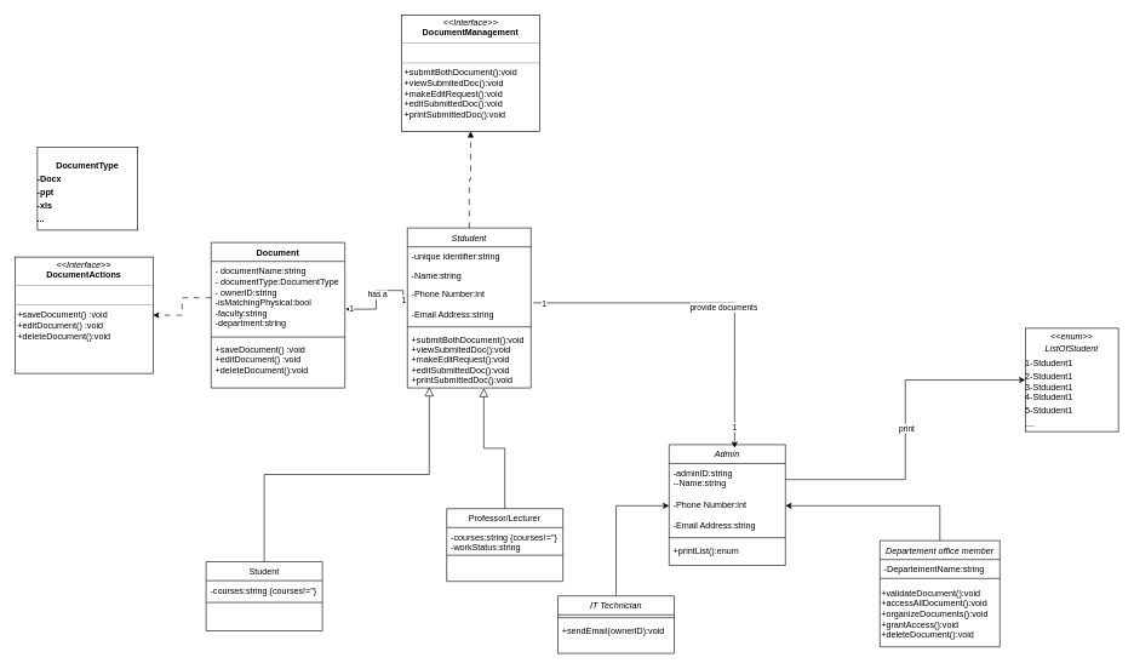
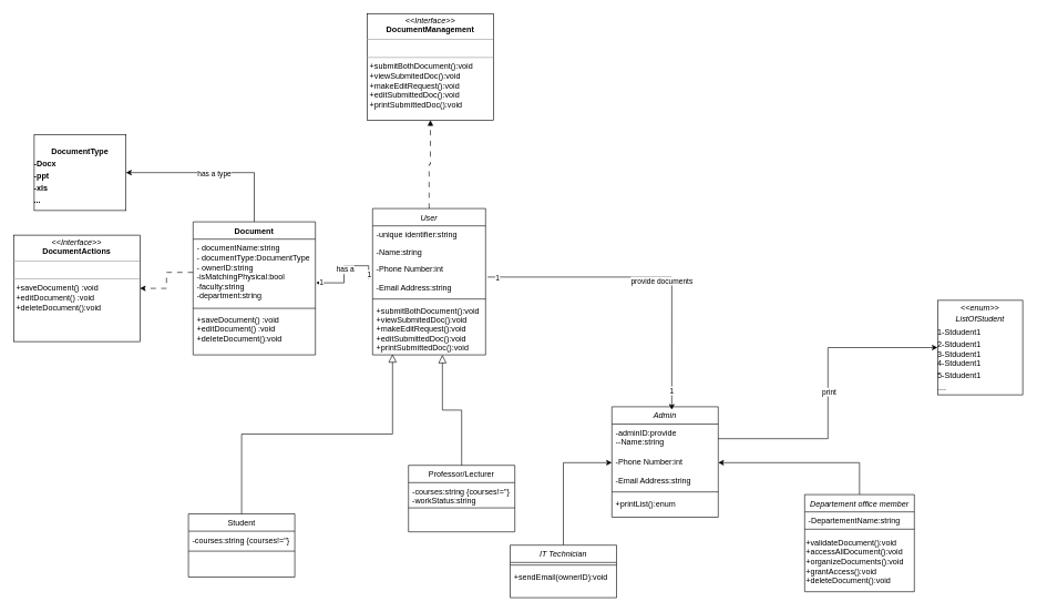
+ <mxCell id="19" style="edgeStyle=orthogonalEdgeStyle;rounded=0;orthogonalLoop=1;jettySize=auto;html=1;exitX=0.5;exitY=0;exitDx=0;exitDy=0;entryX=1;entryY=0.5;entryDx=0;entryDy=0;" parent="1" source="21" target="52" edge="1"><mxGeometry relative="1" as="geometry" /></mxCell>
+ <mxCell id="20" value="has a type" style="edgeLabel;html=1;align=center;verticalAlign=middle;resizable=0;points=[];" parent="19" vertex="1" connectable="0"><mxGeometry x="0.011" y="1" relative="1" as="geometry"><mxPoint as="offset" /></mxGeometry></mxCell>
- <mxCell id="40" value="Stdudent" style="swimlane;fontStyle=2;align=center;verticalAlign=top;childLayout=stackLayout;horizontal=1;startSize=26;horizontalStack=0;resizeParent=1;resizeLast=0;collapsible=1;marginBottom=0;rounded=0;shadow=0;strokeWidth=1;" parent="1" vertex="1"><mxGeometry x="560" y="313" width="170" height="220" as="geometry"><mxRectangle x="-210" y="700" width="160" height="26" as="alternateBounds" /></mxGeometry></mxCell>
+ <mxCell id="40" value="User" style="swimlane;fontStyle=2;align=center;verticalAlign=top;childLayout=stackLayout;horizontal=1;startSize=26;horizontalStack=0;resizeParent=1;resizeLast=0;collapsible=1;marginBottom=0;rounded=0;shadow=0;strokeWidth=1;" parent="1" vertex="1"><mxGeometry x="560" y="313" width="170" height="220" as="geometry"><mxRectangle x="-210" y="700" width="160" height="26" as="alternateBounds" /></mxGeometry></mxCell>
- <mxCell id="30" value="-adminID:string&lt;br&gt;--Name:string" style="text;strokeColor=none;fillColor=none;align=left;verticalAlign=top;spacingLeft=4;spacingRight=4;overflow=hidden;rotatable=0;points=[[0,0.5],[1,0.5]];portConstraint=eastwest;whiteSpace=wrap;html=1;" parent="29" vertex="1"><mxGeometry y="26" width="160" height="44" as="geometry" /></mxCell>
+ <mxCell id="30" value="-adminID:provide&lt;br&gt;--Name:string" style="text;strokeColor=none;fillColor=none;align=left;verticalAlign=top;spacingLeft=4;spacingRight=4;overflow=hidden;rotatable=0;points=[[0,0.5],[1,0.5]];portConstraint=eastwest;whiteSpace=wrap;html=1;" parent="29" vertex="1"><mxGeometry y="26" width="160" height="44" as="geometry" /></mxCell>
